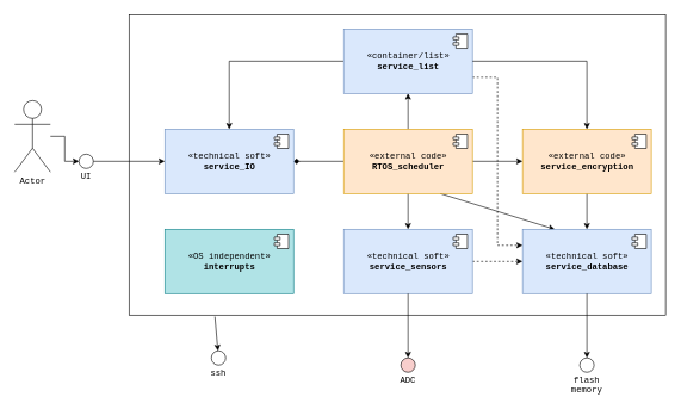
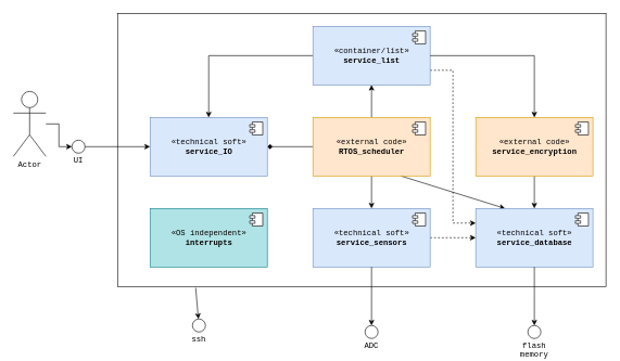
- <mxCell id="6" style="edgeStyle=none;rounded=0;orthogonalLoop=1;jettySize=auto;html=1;fontFamily=Courier New;" parent="1" source="11" target="4" edge="1"><mxGeometry relative="1" as="geometry" /></mxCell>
- <mxCell id="26" value="&lt;br&gt;&lt;br&gt;&lt;br&gt;ADC" style="ellipse;whiteSpace=wrap;html=1;aspect=fixed;fontFamily=Courier New;fillColor=#f8cecc;" parent="1" vertex="1"><mxGeometry x="560" y="500" width="20" height="20" as="geometry" /></mxCell>
+ <mxCell id="26" value="&lt;br&gt;&lt;br&gt;&lt;br&gt;ADC" style="ellipse;whiteSpace=wrap;html=1;aspect=fixed;fontFamily=Courier New;" parent="1" vertex="1"><mxGeometry x="560" y="500" width="20" height="20" as="geometry" /></mxCell>
